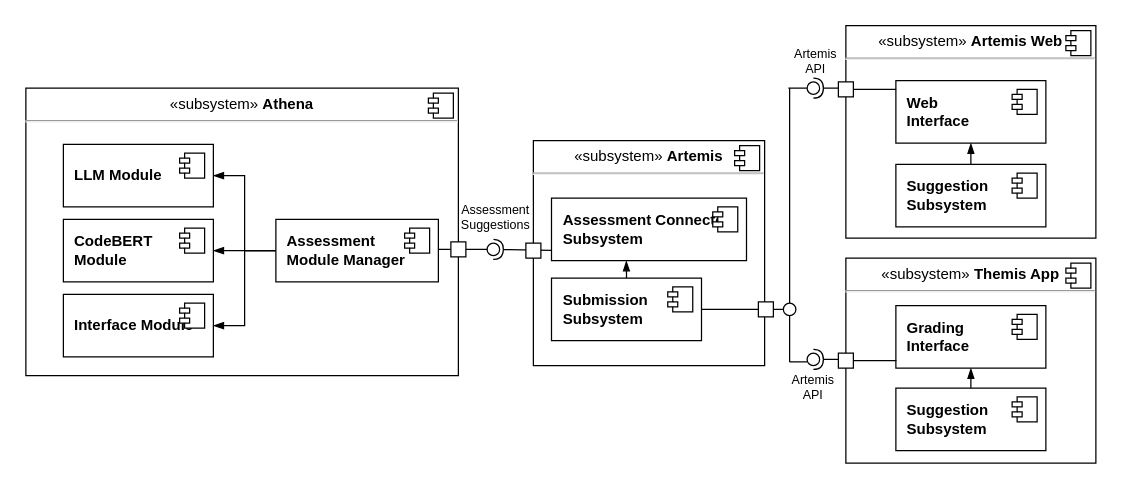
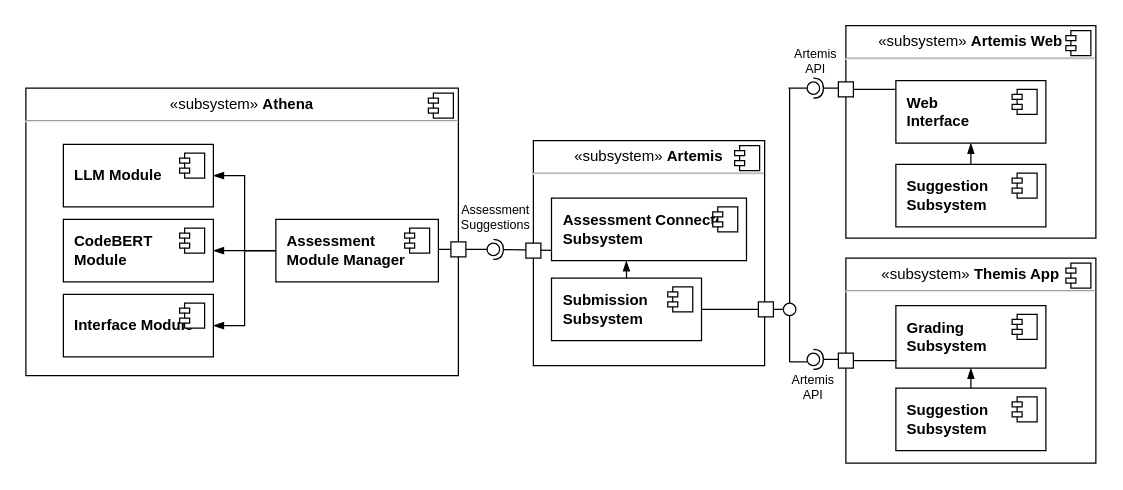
- <mxCell id="28" value="&lt;b&gt;Grading&lt;br&gt;Interface&lt;br&gt;&lt;/b&gt;" style="html=1;dropTarget=0;whiteSpace=wrap;align=left;spacingLeft=7;" parent="1" vertex="1"><mxGeometry x="716" y="244" width="120" height="50" as="geometry" /></mxCell>
+ <mxCell id="28" value="&lt;b&gt;Grading&lt;br&gt;Subsystem&lt;br&gt;&lt;/b&gt;" style="html=1;dropTarget=0;whiteSpace=wrap;align=left;spacingLeft=7;" parent="1" vertex="1"><mxGeometry x="716" y="244" width="120" height="50" as="geometry" /></mxCell>
